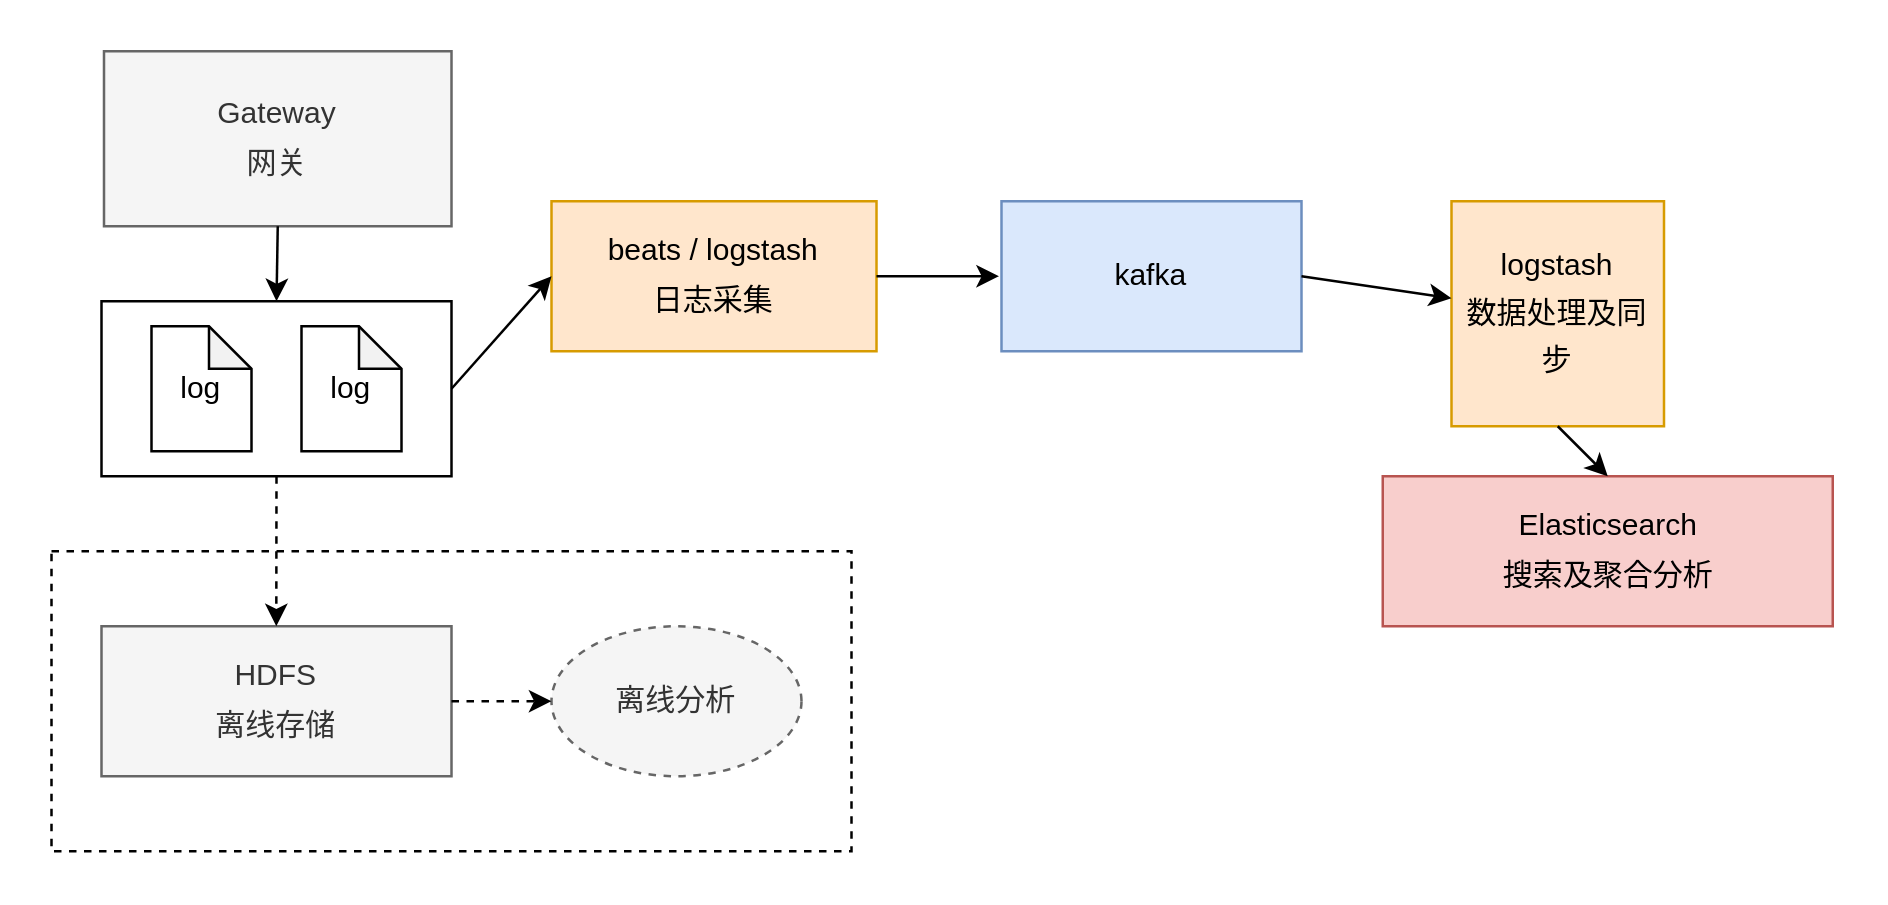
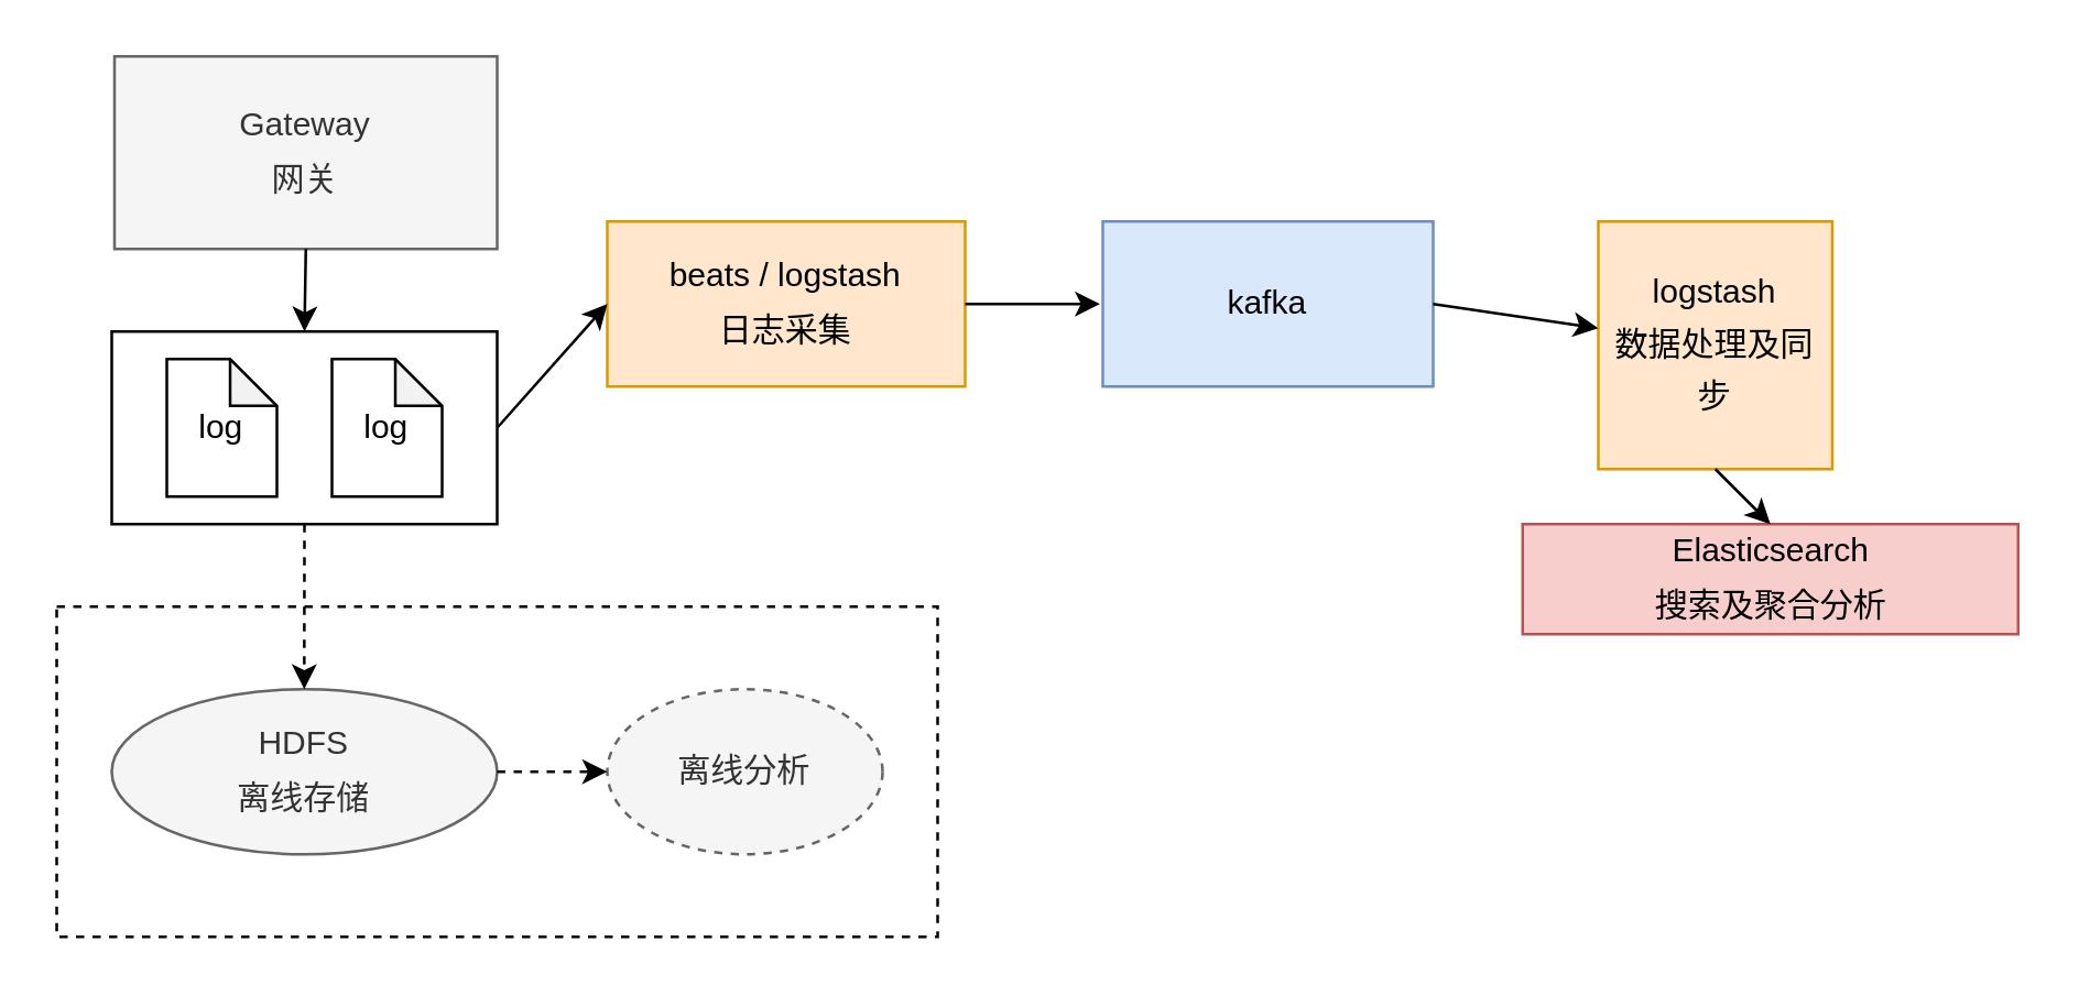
- <mxCell id="10" value="&lt;p style=&quot;line-height: 160%&quot;&gt;Elasticsearch&lt;br&gt;搜索及聚合分析&lt;/p&gt;" style="rounded=0;whiteSpace=wrap;html=1;fillColor=#f8cecc;strokeColor=#b85450;" parent="1" vertex="1"><mxGeometry x="552.5" y="190" width="180" height="60" as="geometry" /></mxCell>
+ <mxCell id="10" value="&lt;p style=&quot;line-height: 160%&quot;&gt;Elasticsearch&lt;br&gt;搜索及聚合分析&lt;/p&gt;" style="rounded=0;whiteSpace=wrap;html=1;fillColor=#f8cecc;strokeColor=#b85450;" parent="1" vertex="1"><mxGeometry x="552.5" y="190" width="180" height="40" as="geometry" /></mxCell>
- <mxCell id="16" value="&lt;p style=&quot;line-height: 160%&quot;&gt;HDFS &lt;br&gt;离线存储&lt;/p&gt;" style="rounded=0;whiteSpace=wrap;html=1;fillColor=#f5f5f5;strokeColor=#666666;fontColor=#333333;" parent="1" vertex="1"><mxGeometry x="40" y="250" width="140" height="60" as="geometry" /></mxCell>
+ <mxCell id="16" value="&lt;p style=&quot;line-height: 160%&quot;&gt;HDFS &lt;br&gt;离线存储&lt;/p&gt;" style="ellipse;whiteSpace=wrap;html=1;fillColor=#f5f5f5;strokeColor=#666666;fontColor=#333333;" parent="1" vertex="1"><mxGeometry x="40" y="250" width="140" height="60" as="geometry" /></mxCell>
